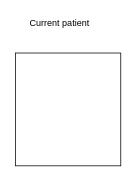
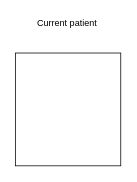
- <mxCell id="3" value="&lt;span style=&quot;text-align: left&quot;&gt;Current patient&amp;nbsp;&lt;/span&gt;" style="text;html=1;resizable=0;autosize=1;align=center;verticalAlign=middle;points=[];rounded=0;" parent="1" vertex="1"><mxGeometry x="30" y="20" width="100" height="20" as="geometry" /></mxCell>
+ <mxCell id="3" value="&lt;span style=&quot;text-align: left&quot;&gt;Current patient&amp;nbsp;&lt;/span&gt;" style="text;html=1;resizable=0;autosize=1;align=center;verticalAlign=middle;points=[];rounded=0;" parent="1" vertex="1"><mxGeometry x="40" y="20" width="100" height="20" as="geometry" /></mxCell>
